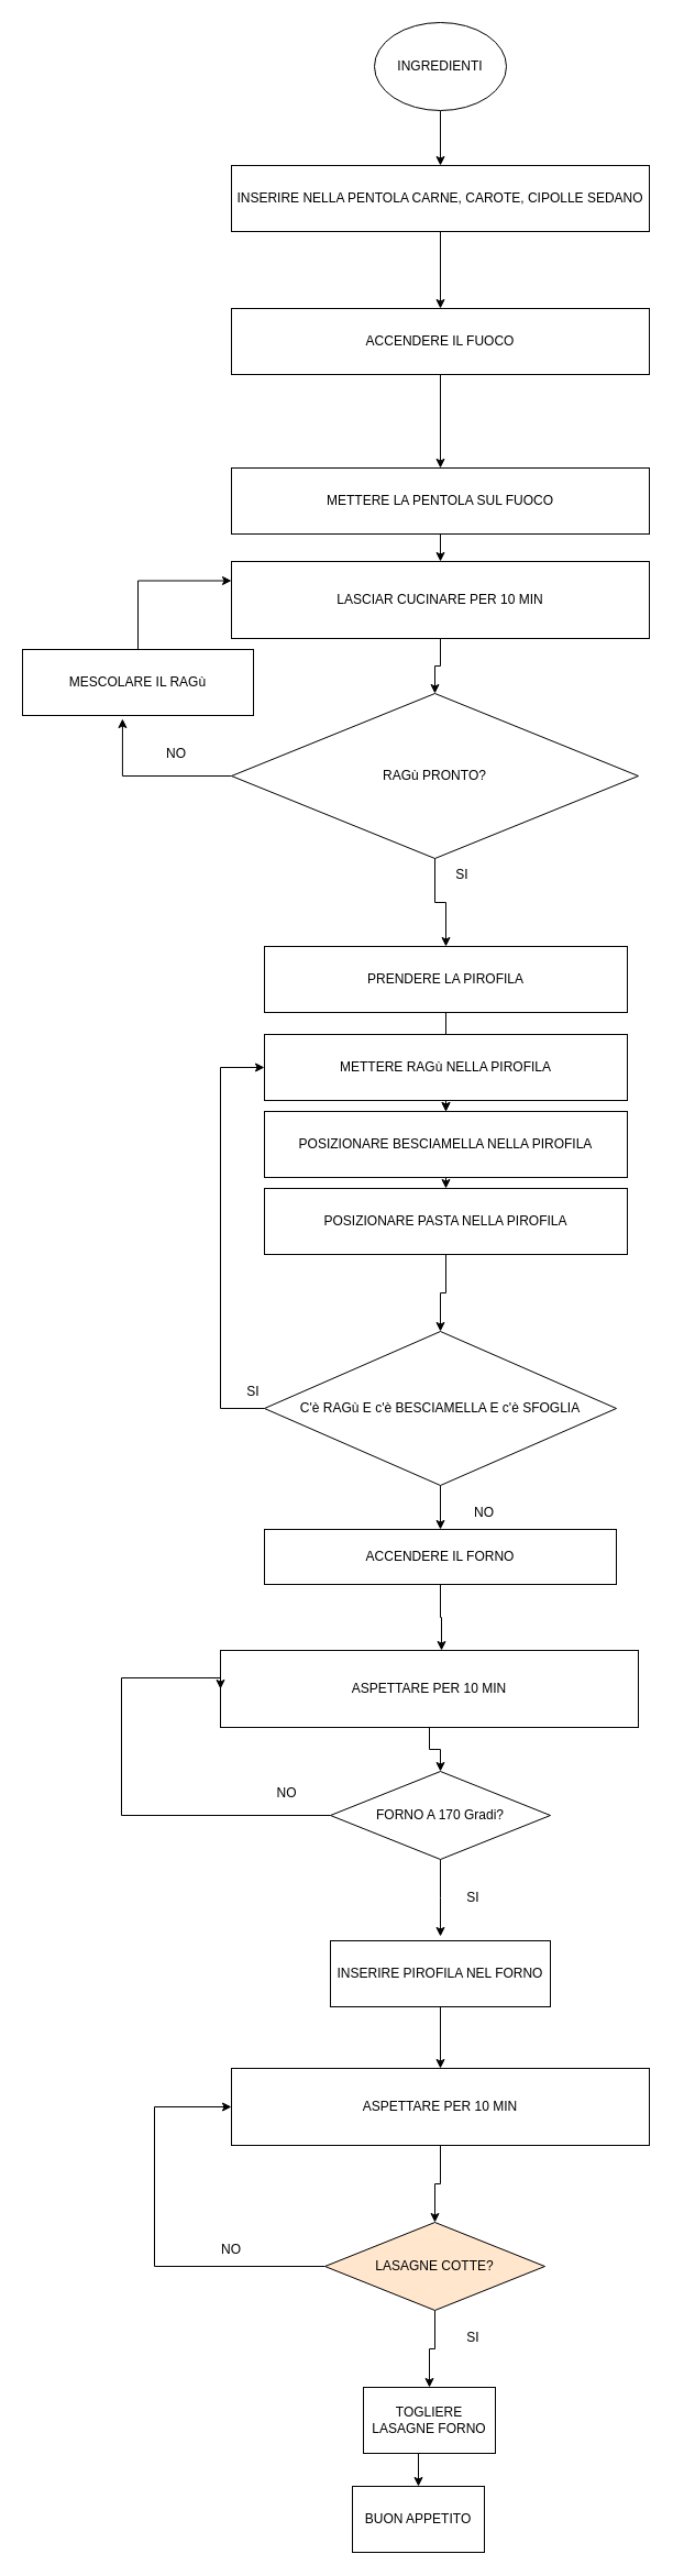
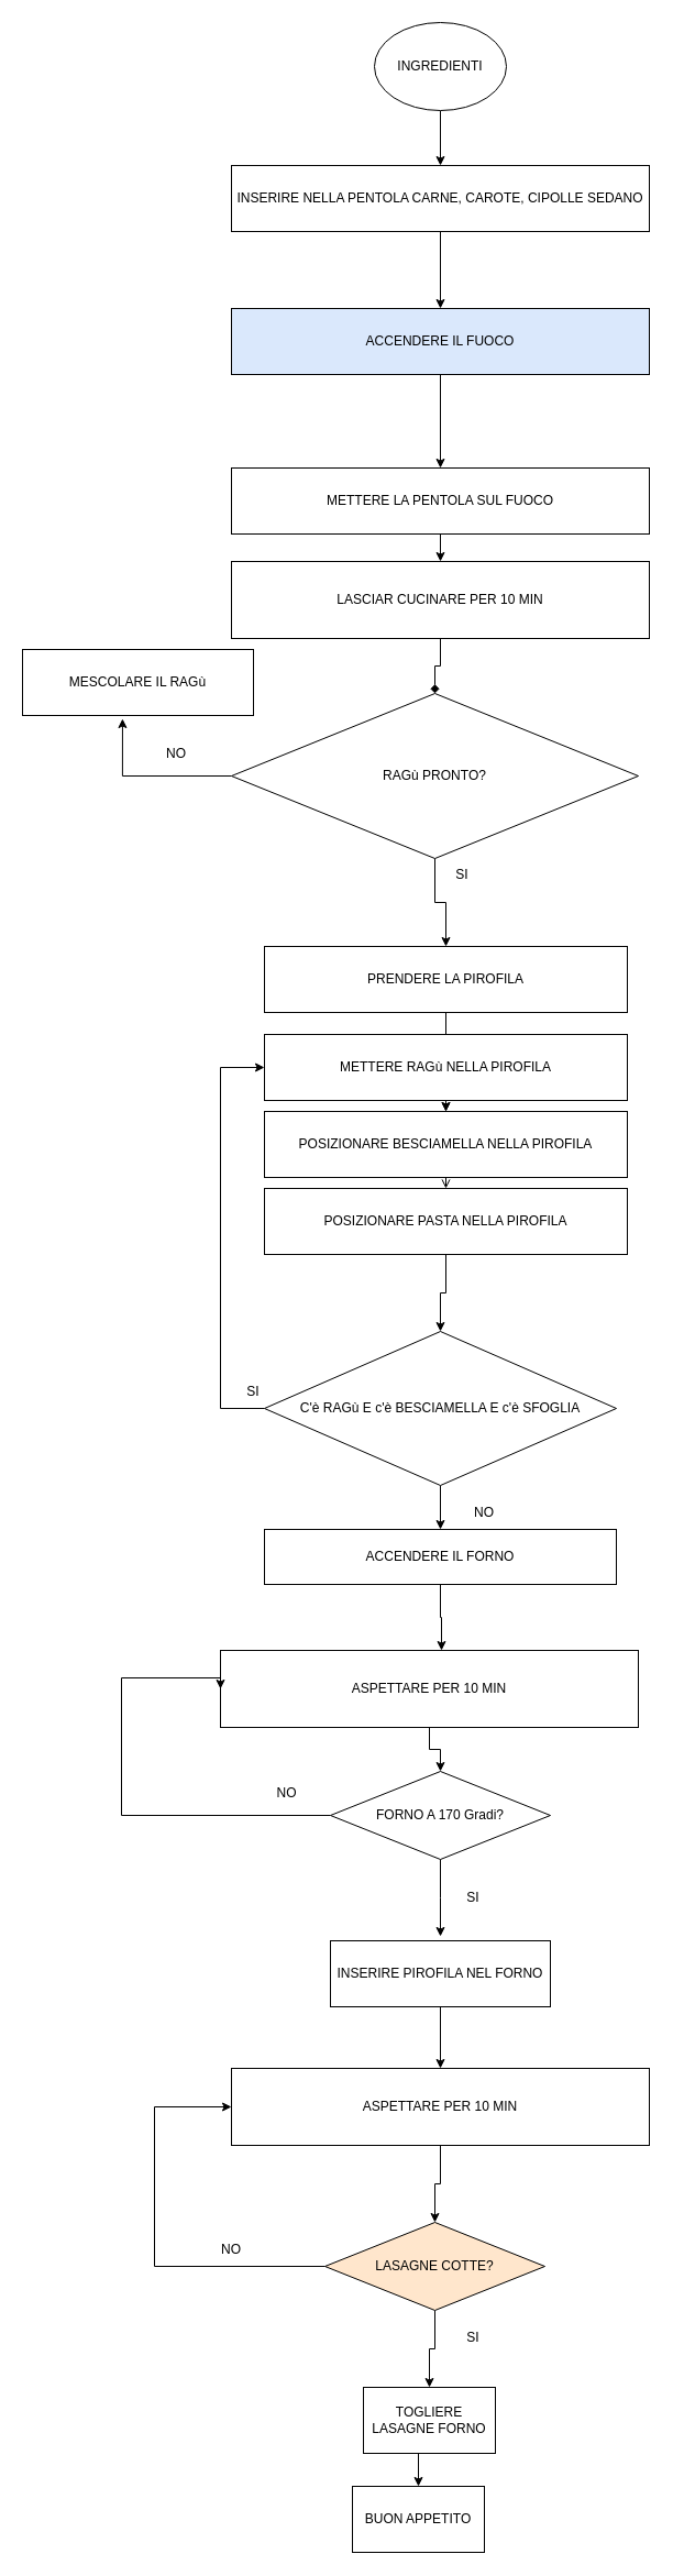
- <mxCell id="7" value="ACCENDERE IL FUOCO" style="rounded=0;whiteSpace=wrap;html=1;" parent="1" vertex="1"><mxGeometry x="210" y="280" width="380" height="60" as="geometry" /></mxCell>
+ <mxCell id="7" value="ACCENDERE IL FUOCO" style="rounded=0;whiteSpace=wrap;html=1;fillColor=#dae8fc;" parent="1" vertex="1"><mxGeometry x="210" y="280" width="380" height="60" as="geometry" /></mxCell>
- <mxCell id="16" style="edgeStyle=orthogonalEdgeStyle;rounded=0;orthogonalLoop=1;jettySize=auto;html=1;exitX=0.5;exitY=0;exitDx=0;exitDy=0;entryX=0;entryY=0.25;entryDx=0;entryDy=0;" parent="1" source="17" target="11" edge="1"><mxGeometry relative="1" as="geometry" /></mxCell>
- <mxCell id="10" style="edgeStyle=orthogonalEdgeStyle;rounded=0;orthogonalLoop=1;jettySize=auto;html=1;exitX=0.5;exitY=1;exitDx=0;exitDy=0;" parent="1" source="11" target="14" edge="1"><mxGeometry relative="1" as="geometry" /></mxCell>
+ <mxCell id="10" style="edgeStyle=orthogonalEdgeStyle;rounded=0;orthogonalLoop=1;jettySize=auto;html=1;exitX=0.5;exitY=1;exitDx=0;exitDy=0;endArrow=diamond;" parent="1" source="11" target="14" edge="1"><mxGeometry relative="1" as="geometry" /></mxCell>
- <mxCell id="22" style="edgeStyle=orthogonalEdgeStyle;rounded=0;orthogonalLoop=1;jettySize=auto;html=1;exitX=0.5;exitY=1;exitDx=0;exitDy=0;entryX=0.5;entryY=0;entryDx=0;entryDy=0;" parent="1" source="23" target="25" edge="1"><mxGeometry relative="1" as="geometry" /></mxCell>
+ <mxCell id="22" style="edgeStyle=orthogonalEdgeStyle;rounded=0;orthogonalLoop=1;jettySize=auto;html=1;exitX=0.5;exitY=1;exitDx=0;exitDy=0;entryX=0.5;entryY=0;entryDx=0;entryDy=0;endArrow=open;" parent="1" source="23" target="25" edge="1"><mxGeometry relative="1" as="geometry" /></mxCell>
